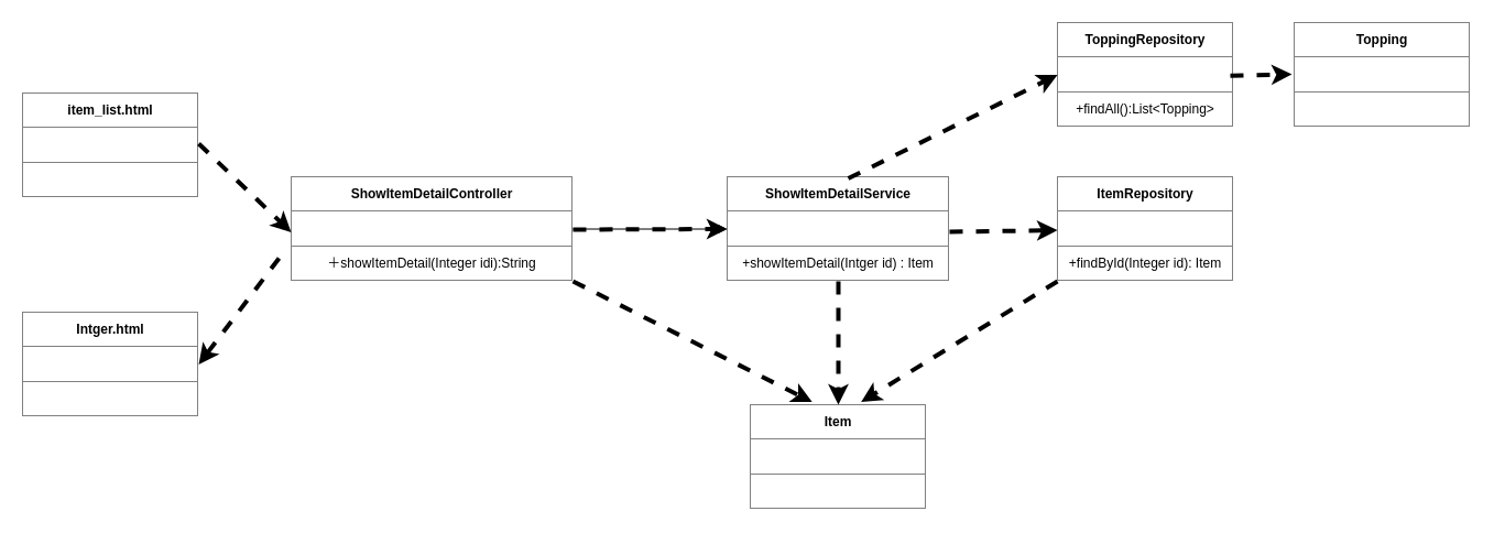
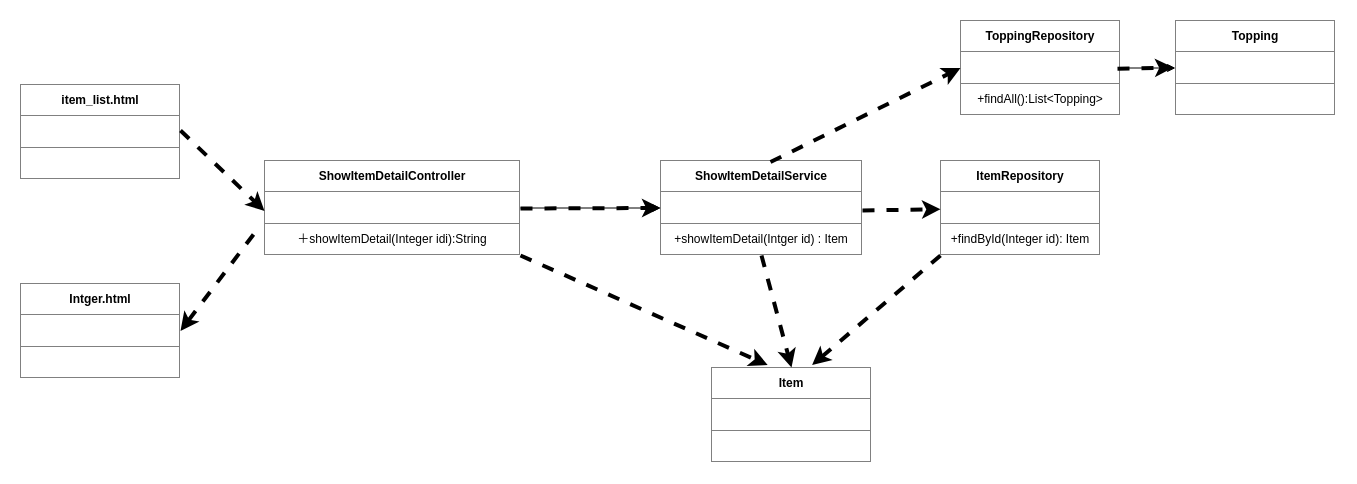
+ <mxCell id="16" value="" style="edgeStyle=none;html=1;" edge="1" parent="1" source="17" target="19"><mxGeometry relative="1" as="geometry" /></mxCell>
- <mxCell id="7" value="&lt;table border=&quot;1&quot; width=&quot;100%&quot; cellpadding=&quot;4&quot; style=&quot;width: 100% ; height: 100% ; border-collapse: collapse&quot;&gt;&lt;tbody&gt;&lt;tr&gt;&lt;th align=&quot;center&quot;&gt;ItemRepository&lt;/th&gt;&lt;/tr&gt;&lt;tr&gt;&lt;td align=&quot;center&quot;&gt;&lt;br&gt;&lt;/td&gt;&lt;/tr&gt;&lt;tr&gt;&lt;td align=&quot;center&quot;&gt;+findById(Integer id): Item&lt;br&gt;&lt;/td&gt;&lt;/tr&gt;&lt;/tbody&gt;&lt;/table&gt;" style="text;html=1;strokeColor=none;fillColor=none;overflow=fill;fontColor=#000000;" vertex="1" parent="1"><mxGeometry x="960" y="160" width="160" height="95" as="geometry" /></mxCell>
+ <mxCell id="7" value="&lt;table border=&quot;1&quot; width=&quot;100%&quot; cellpadding=&quot;4&quot; style=&quot;width: 100% ; height: 100% ; border-collapse: collapse&quot;&gt;&lt;tbody&gt;&lt;tr&gt;&lt;th align=&quot;center&quot;&gt;ItemRepository&lt;/th&gt;&lt;/tr&gt;&lt;tr&gt;&lt;td align=&quot;center&quot;&gt;&lt;br&gt;&lt;/td&gt;&lt;/tr&gt;&lt;tr&gt;&lt;td align=&quot;center&quot;&gt;+findById(Integer id): Item&lt;br&gt;&lt;/td&gt;&lt;/tr&gt;&lt;/tbody&gt;&lt;/table&gt;" style="text;html=1;strokeColor=none;fillColor=none;overflow=fill;fontColor=#000000;" vertex="1" parent="1"><mxGeometry x="940" y="160" width="160" height="95" as="geometry" /></mxCell>
- <mxCell id="4" value="&lt;table border=&quot;1&quot; width=&quot;100%&quot; cellpadding=&quot;4&quot; style=&quot;width: 100% ; height: 100% ; border-collapse: collapse&quot;&gt;&lt;tbody&gt;&lt;tr&gt;&lt;th align=&quot;center&quot;&gt;Item&lt;br&gt;&lt;/th&gt;&lt;/tr&gt;&lt;tr&gt;&lt;td align=&quot;center&quot;&gt;&lt;br&gt;&lt;/td&gt;&lt;/tr&gt;&lt;tr&gt;&lt;td align=&quot;center&quot;&gt;&lt;br&gt;&lt;/td&gt;&lt;/tr&gt;&lt;/tbody&gt;&lt;/table&gt;" style="text;html=1;strokeColor=none;fillColor=none;overflow=fill;fontColor=#000000;" parent="1" vertex="1"><mxGeometry x="681" y="367" width="160" height="95" as="geometry" /></mxCell>
+ <mxCell id="4" value="&lt;table border=&quot;1&quot; width=&quot;100%&quot; cellpadding=&quot;4&quot; style=&quot;width: 100% ; height: 100% ; border-collapse: collapse&quot;&gt;&lt;tbody&gt;&lt;tr&gt;&lt;th align=&quot;center&quot;&gt;Item&lt;br&gt;&lt;/th&gt;&lt;/tr&gt;&lt;tr&gt;&lt;td align=&quot;center&quot;&gt;&lt;br&gt;&lt;/td&gt;&lt;/tr&gt;&lt;tr&gt;&lt;td align=&quot;center&quot;&gt;&lt;br&gt;&lt;/td&gt;&lt;/tr&gt;&lt;/tbody&gt;&lt;/table&gt;" style="text;html=1;strokeColor=none;fillColor=none;overflow=fill;fontColor=#000000;" parent="1" vertex="1"><mxGeometry x="711" y="367" width="160" height="95" as="geometry" /></mxCell>
